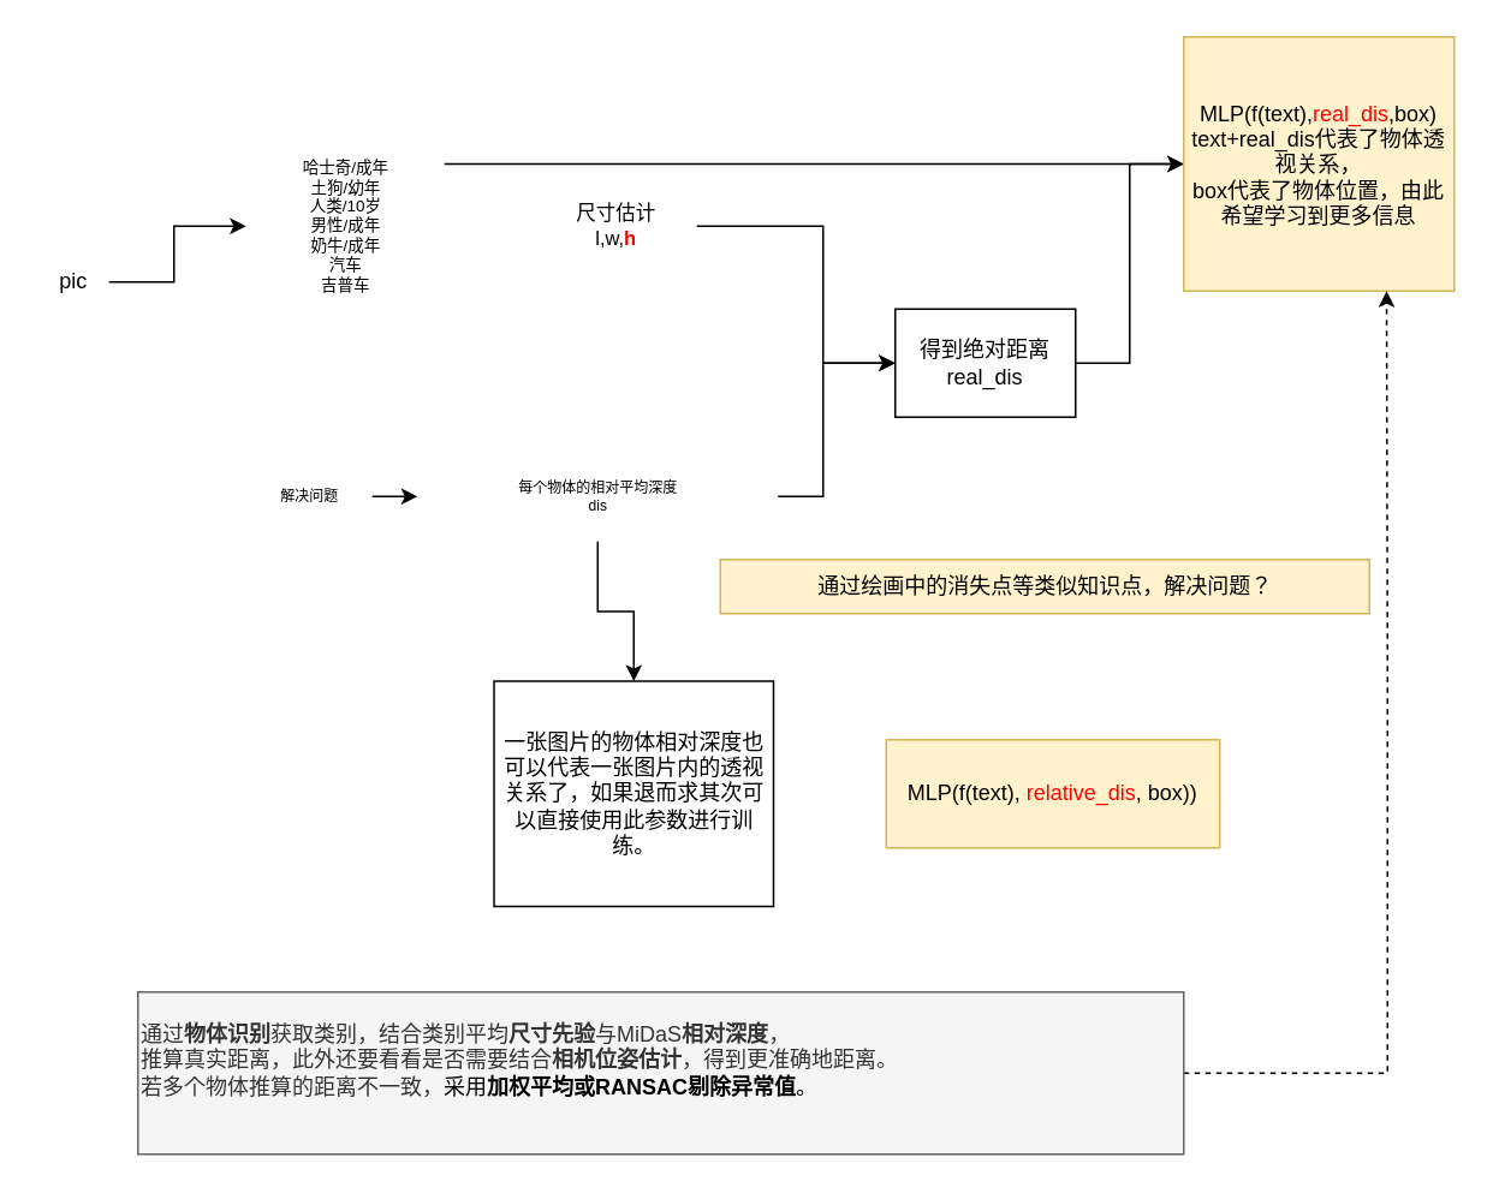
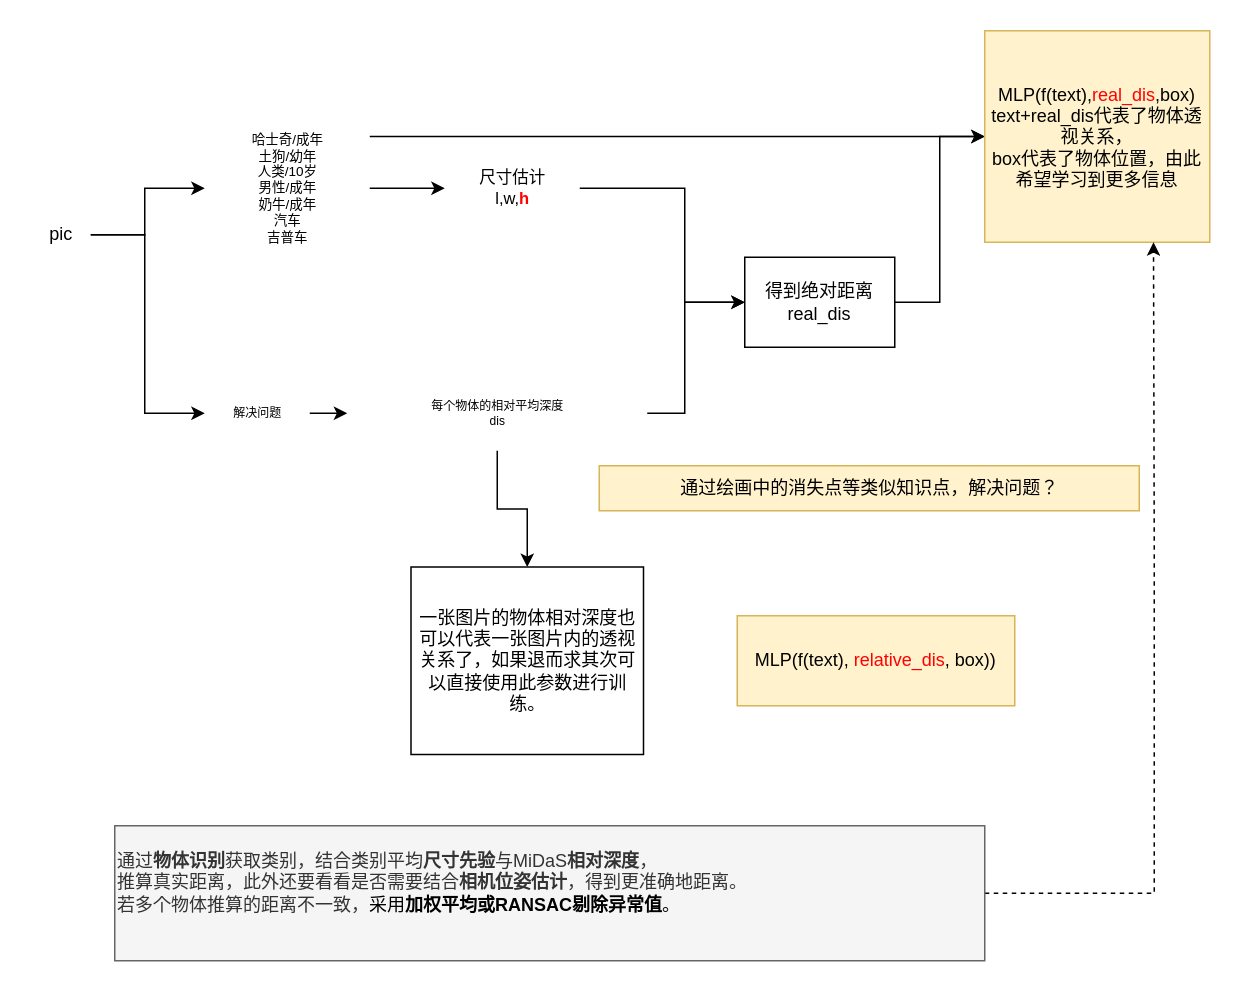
+ <mxCell id="5" value="" style="edgeStyle=orthogonalEdgeStyle;rounded=0;orthogonalLoop=1;jettySize=auto;html=1;" edge="1" parent="1" source="7" target="9"><mxGeometry relative="1" as="geometry" /></mxCell>
+ <mxCell id="3" value="" style="edgeStyle=orthogonalEdgeStyle;rounded=0;orthogonalLoop=1;jettySize=auto;html=1;" edge="1" parent="1" source="4" target="11"><mxGeometry relative="1" as="geometry"><Array as="points"><mxPoint x="96" y="156" /><mxPoint x="96" y="275" /></Array></mxGeometry></mxCell>
